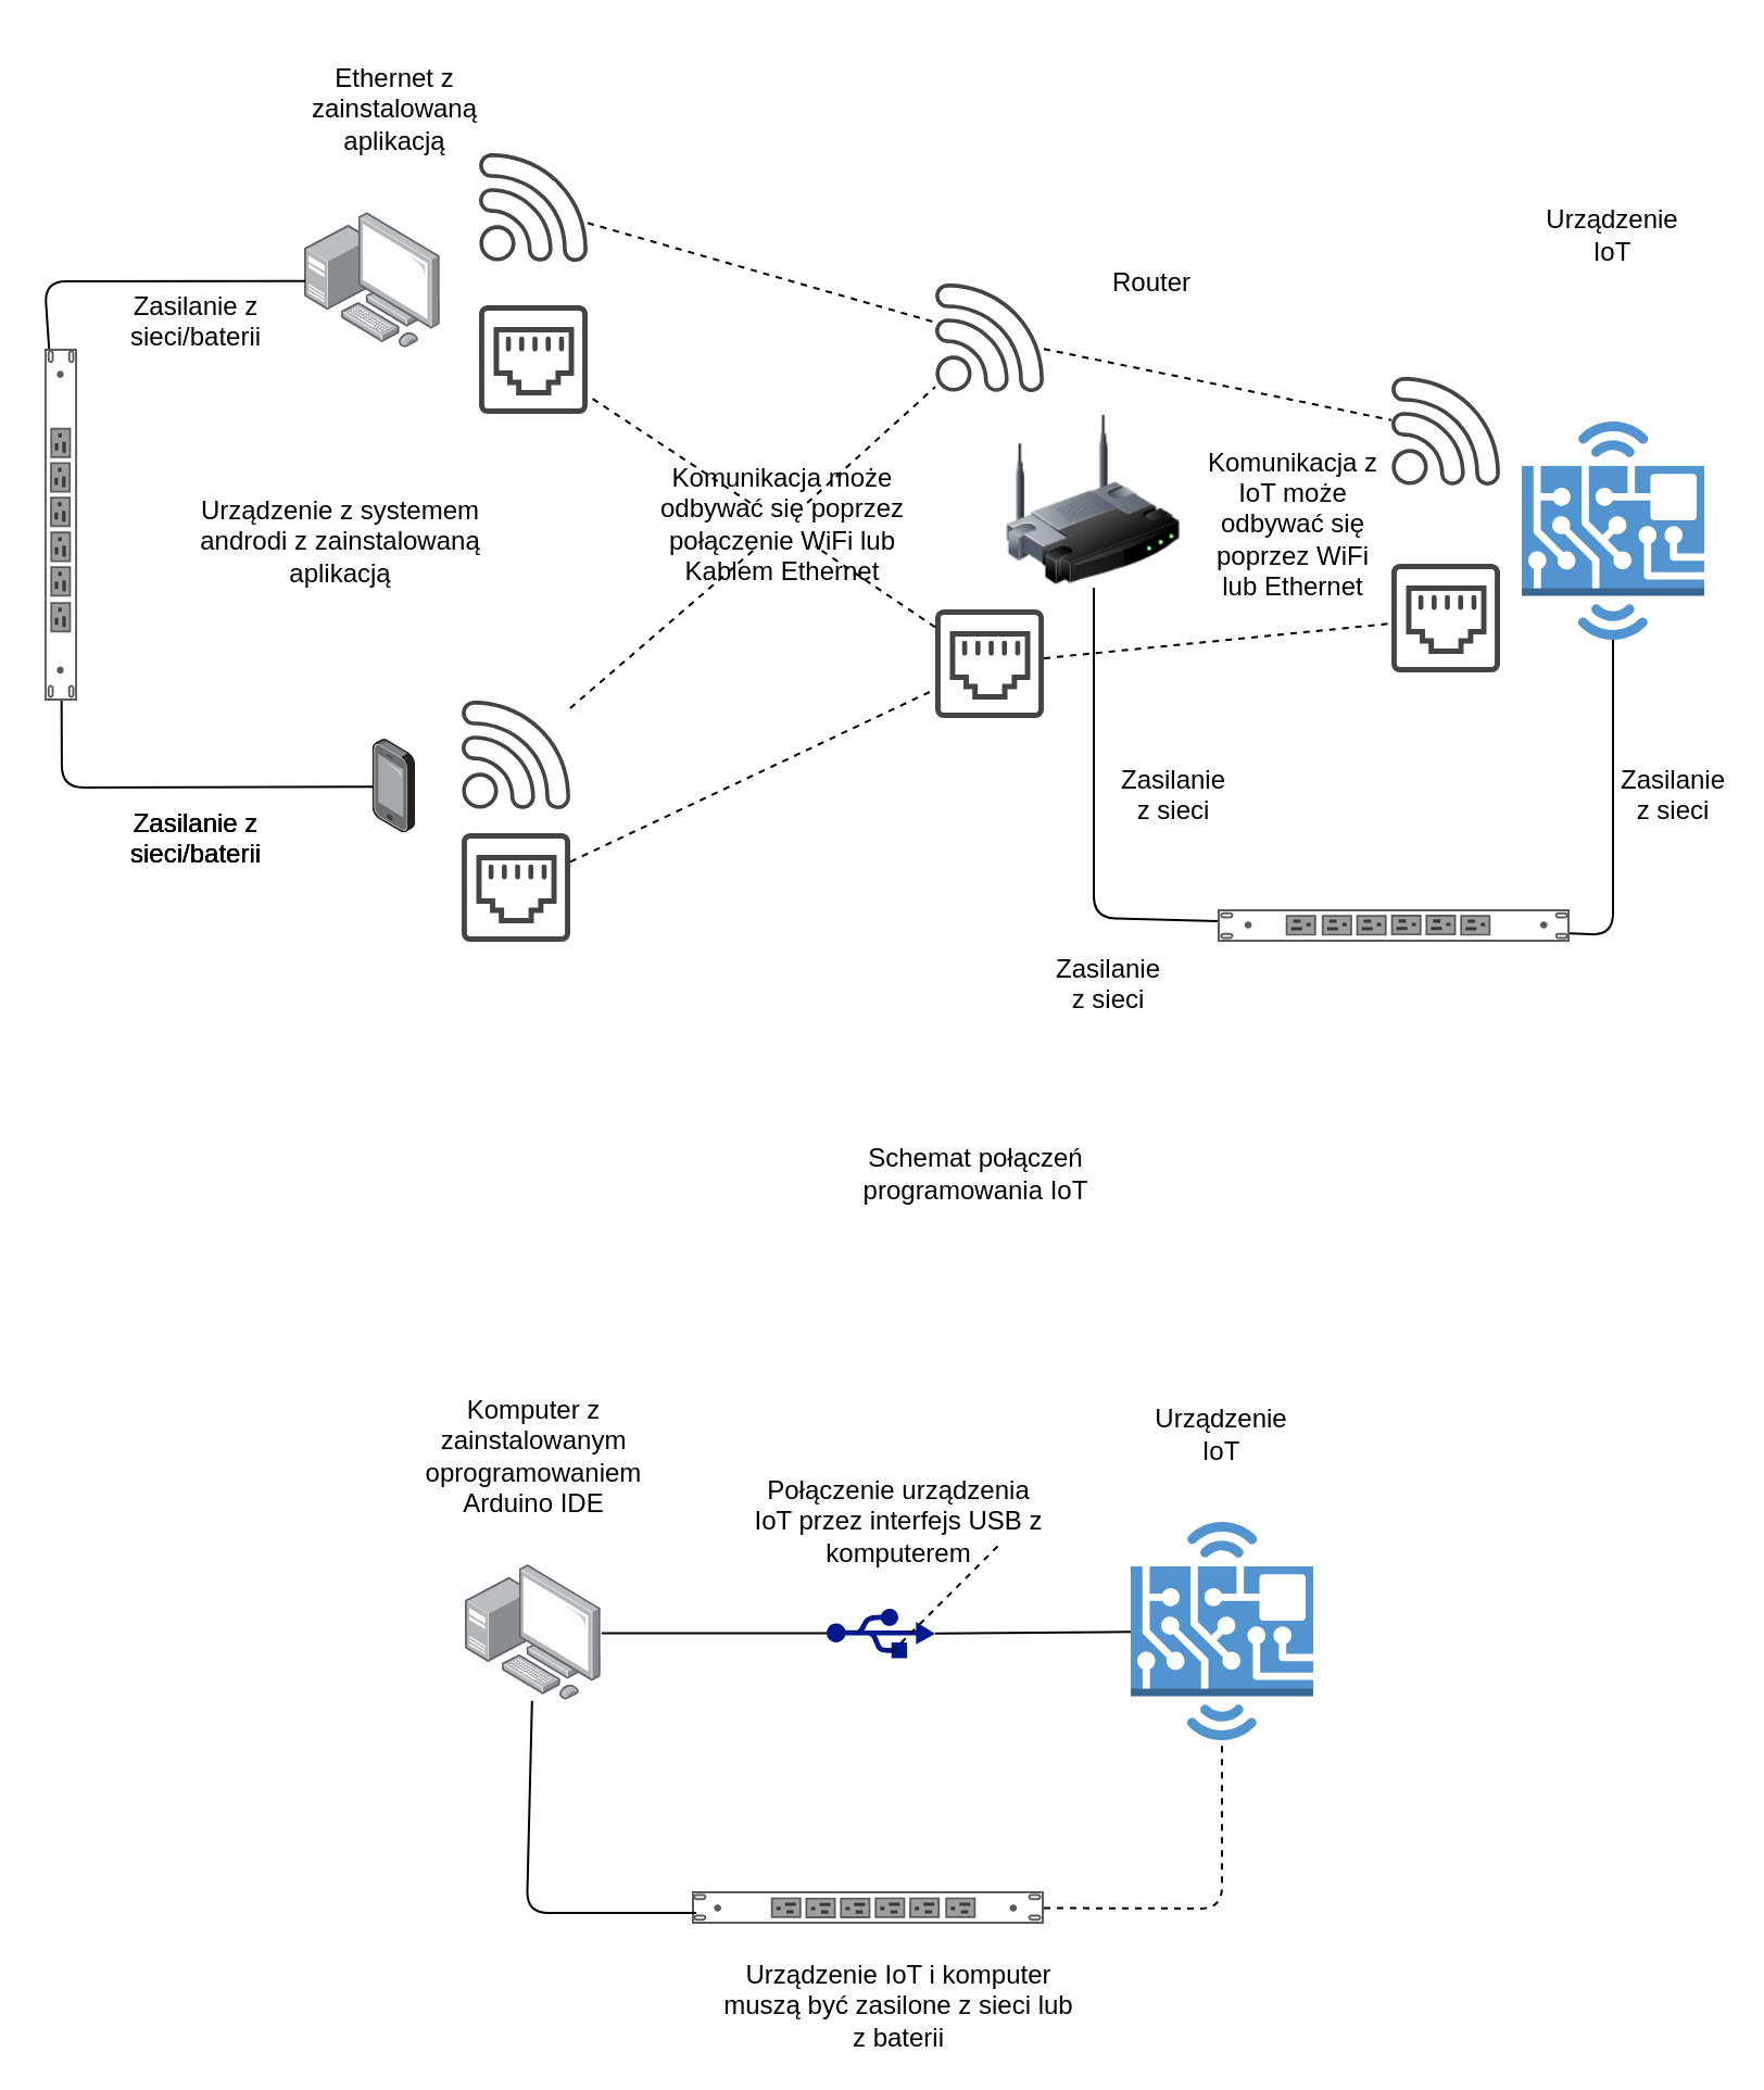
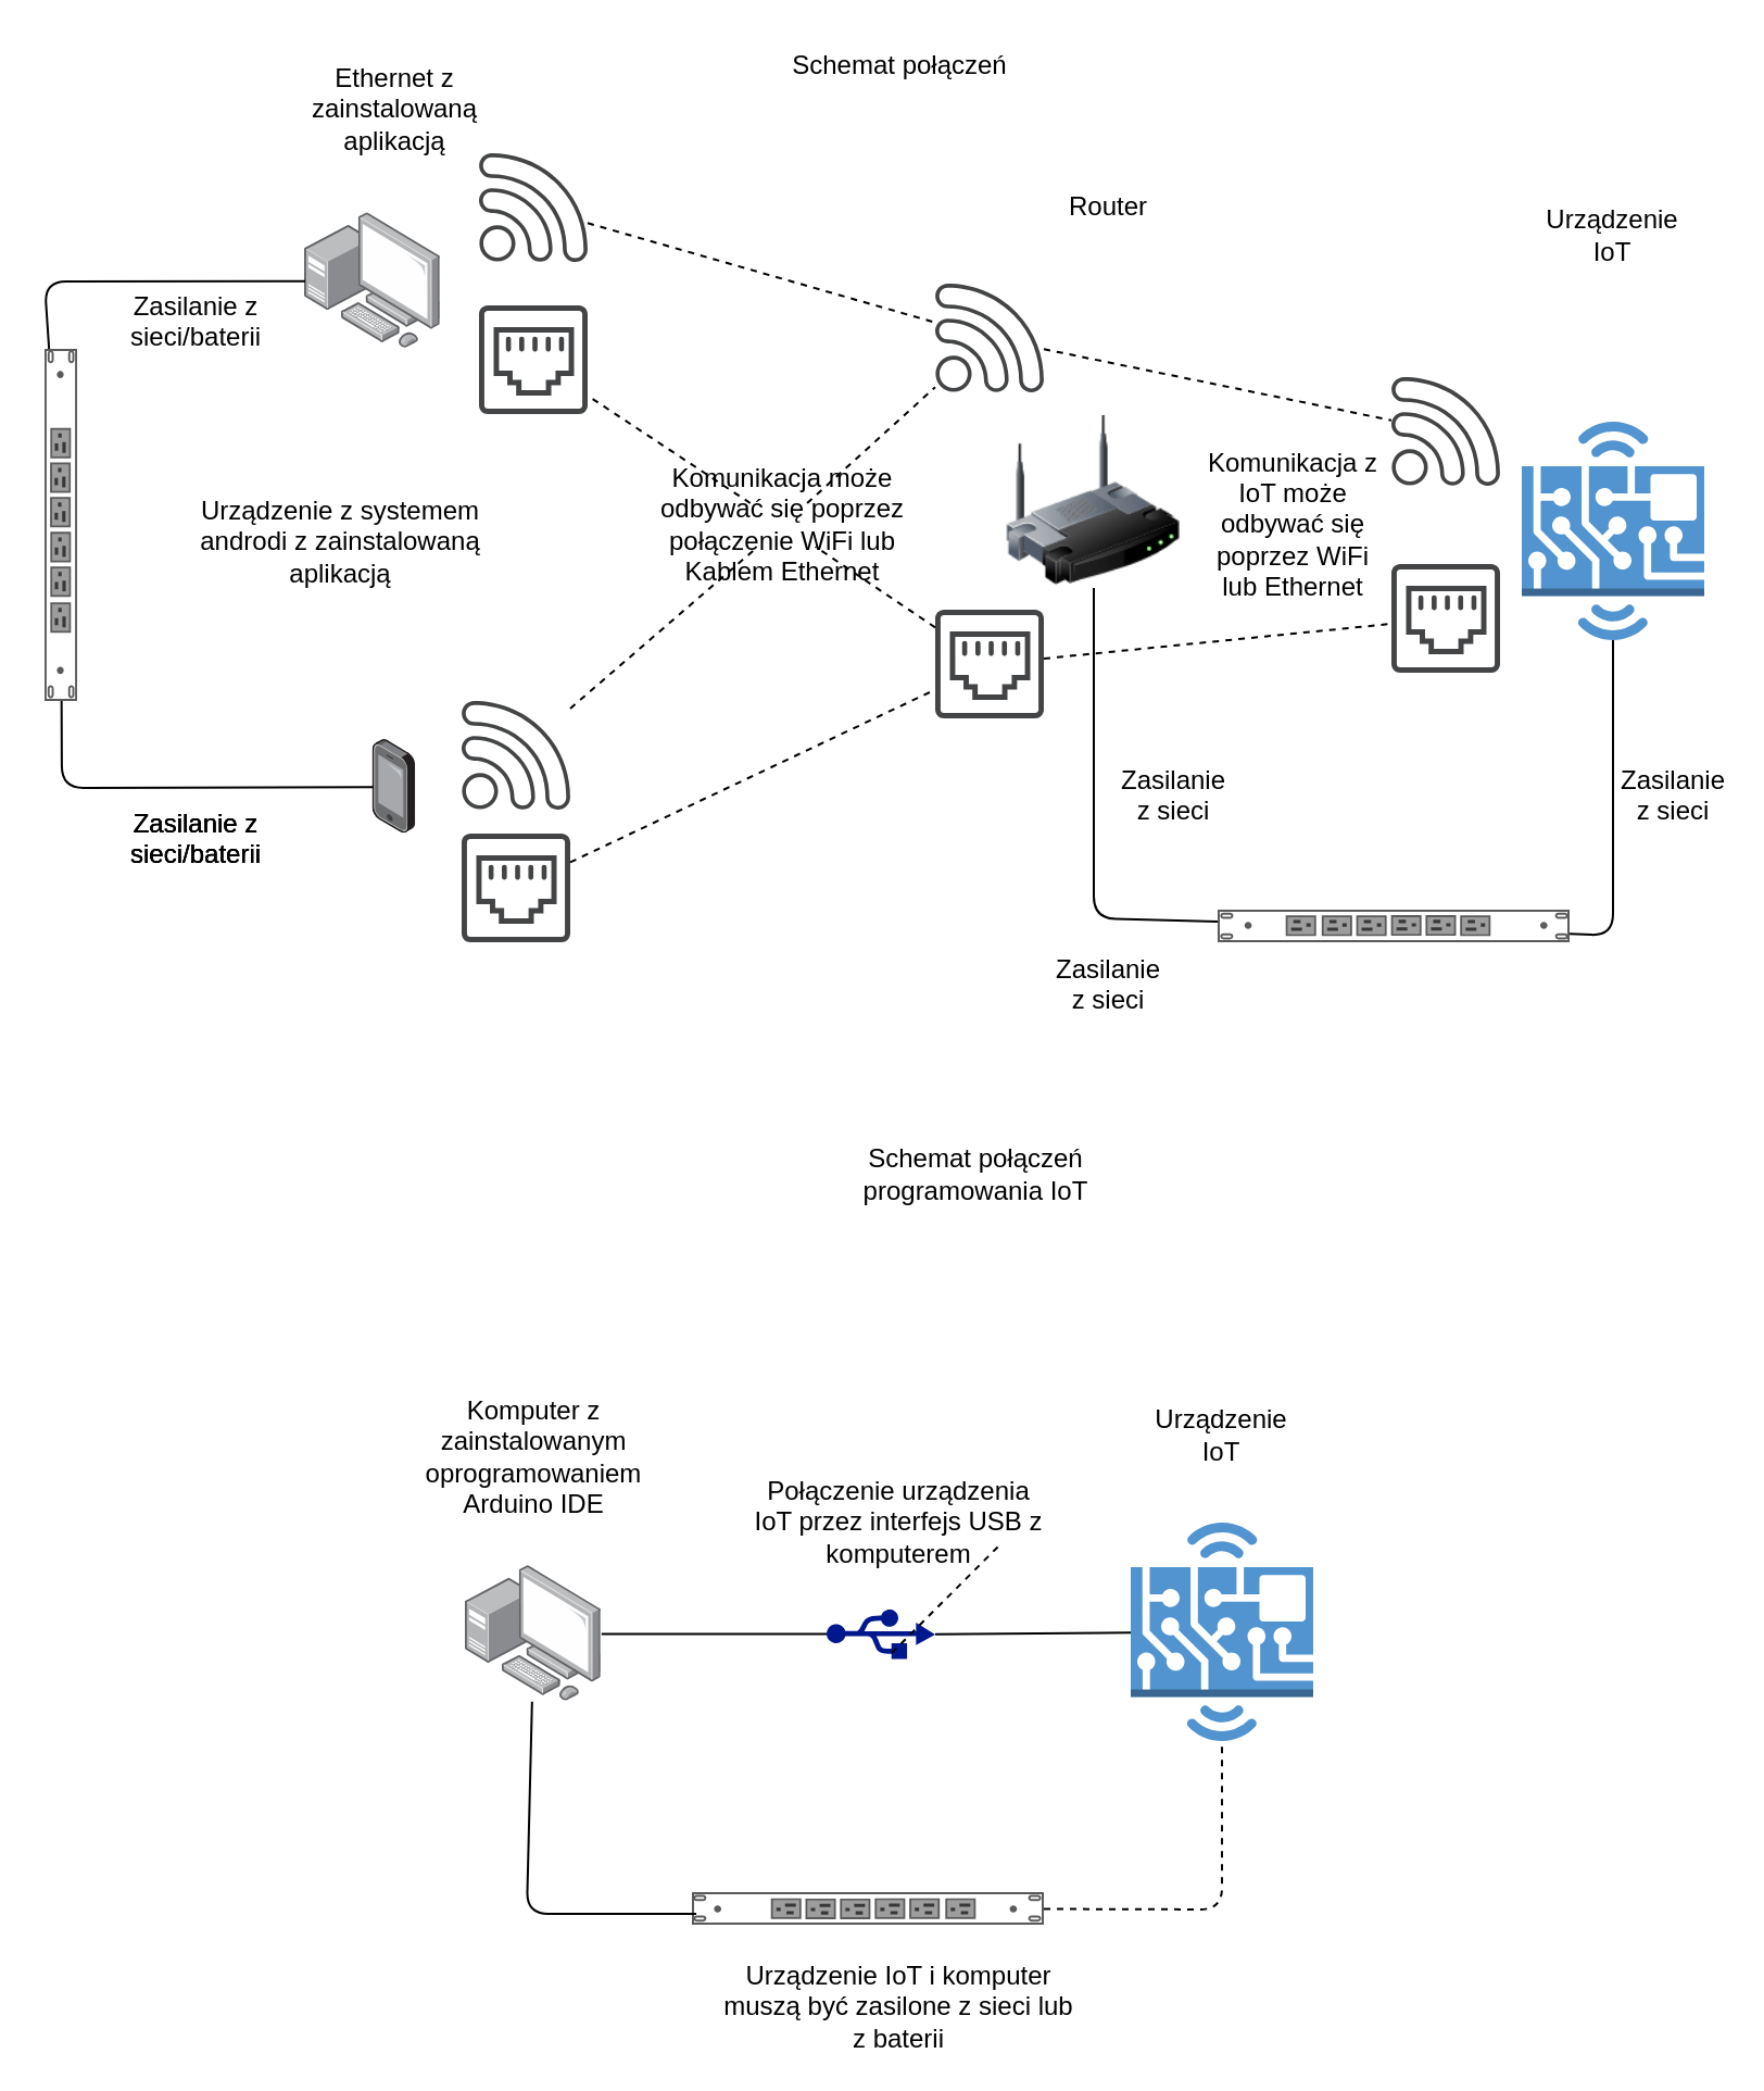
+ <mxCell id="41" value="Schemat połączeń " style="text;html=1;strokeColor=none;fillColor=none;align=center;verticalAlign=middle;whiteSpace=wrap;rounded=0;" vertex="1" parent="1"><mxGeometry x="354" y="20" width="120" height="20" as="geometry" /></mxCell>
- <mxCell id="39" value="Router " style="text;html=1;strokeColor=none;fillColor=none;align=center;verticalAlign=middle;whiteSpace=wrap;rounded=0;" vertex="1" parent="1"><mxGeometry x="510" y="120" width="40" height="20" as="geometry" /></mxCell>
+ <mxCell id="39" value="Router " style="text;html=1;strokeColor=none;fillColor=none;align=center;verticalAlign=middle;whiteSpace=wrap;rounded=0;" vertex="1" parent="1"><mxGeometry x="490" y="85" width="40" height="20" as="geometry" /></mxCell>
